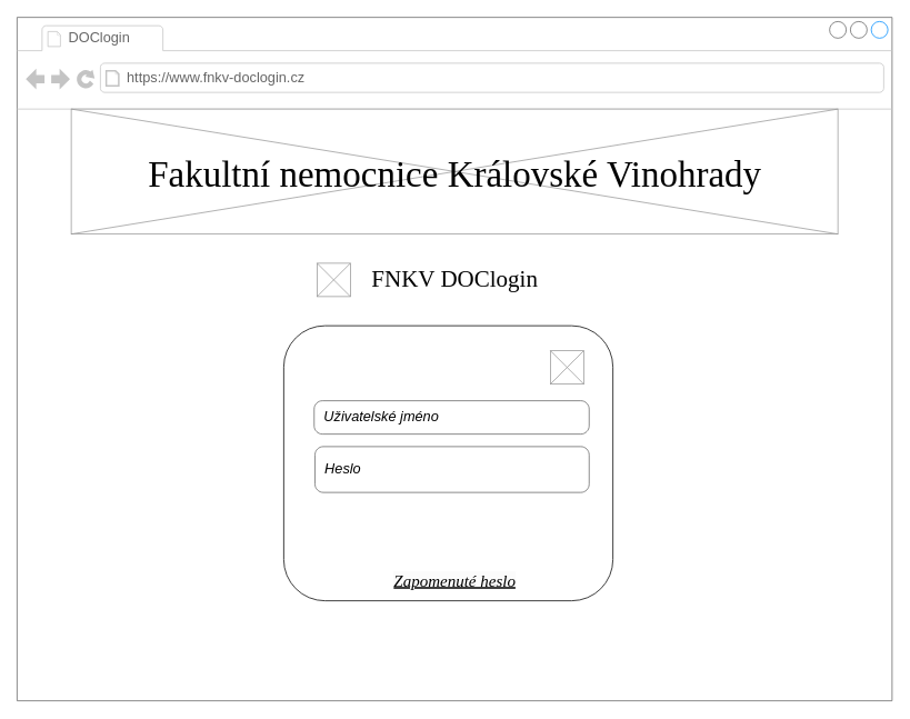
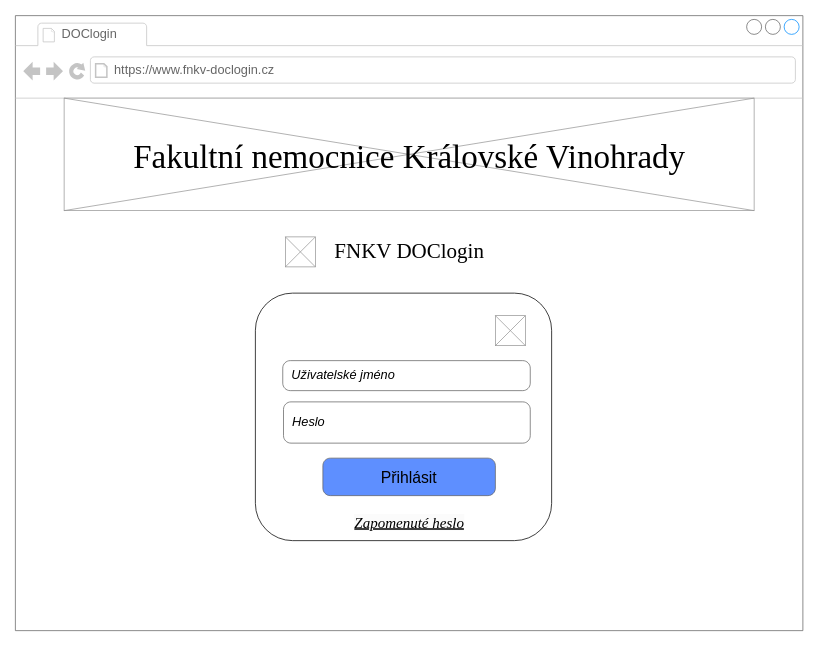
+ <mxCell id="12" value="&lt;font style=&quot;font-size: 21px;&quot;&gt;Přihlásit&lt;/font&gt;" style="strokeWidth=1;shadow=0;dashed=0;align=center;html=1;shape=mxgraph.mockup.buttons.button;strokeColor=#666666;mainText=;buttonStyle=round;fontSize=17;fontStyle=0;fillColor=#5E8FFF;whiteSpace=wrap;rounded=0;labelBackgroundColor=none;" parent="2" vertex="1"><mxGeometry x="410" y="590" width="230" height="50" as="geometry" /></mxCell>
